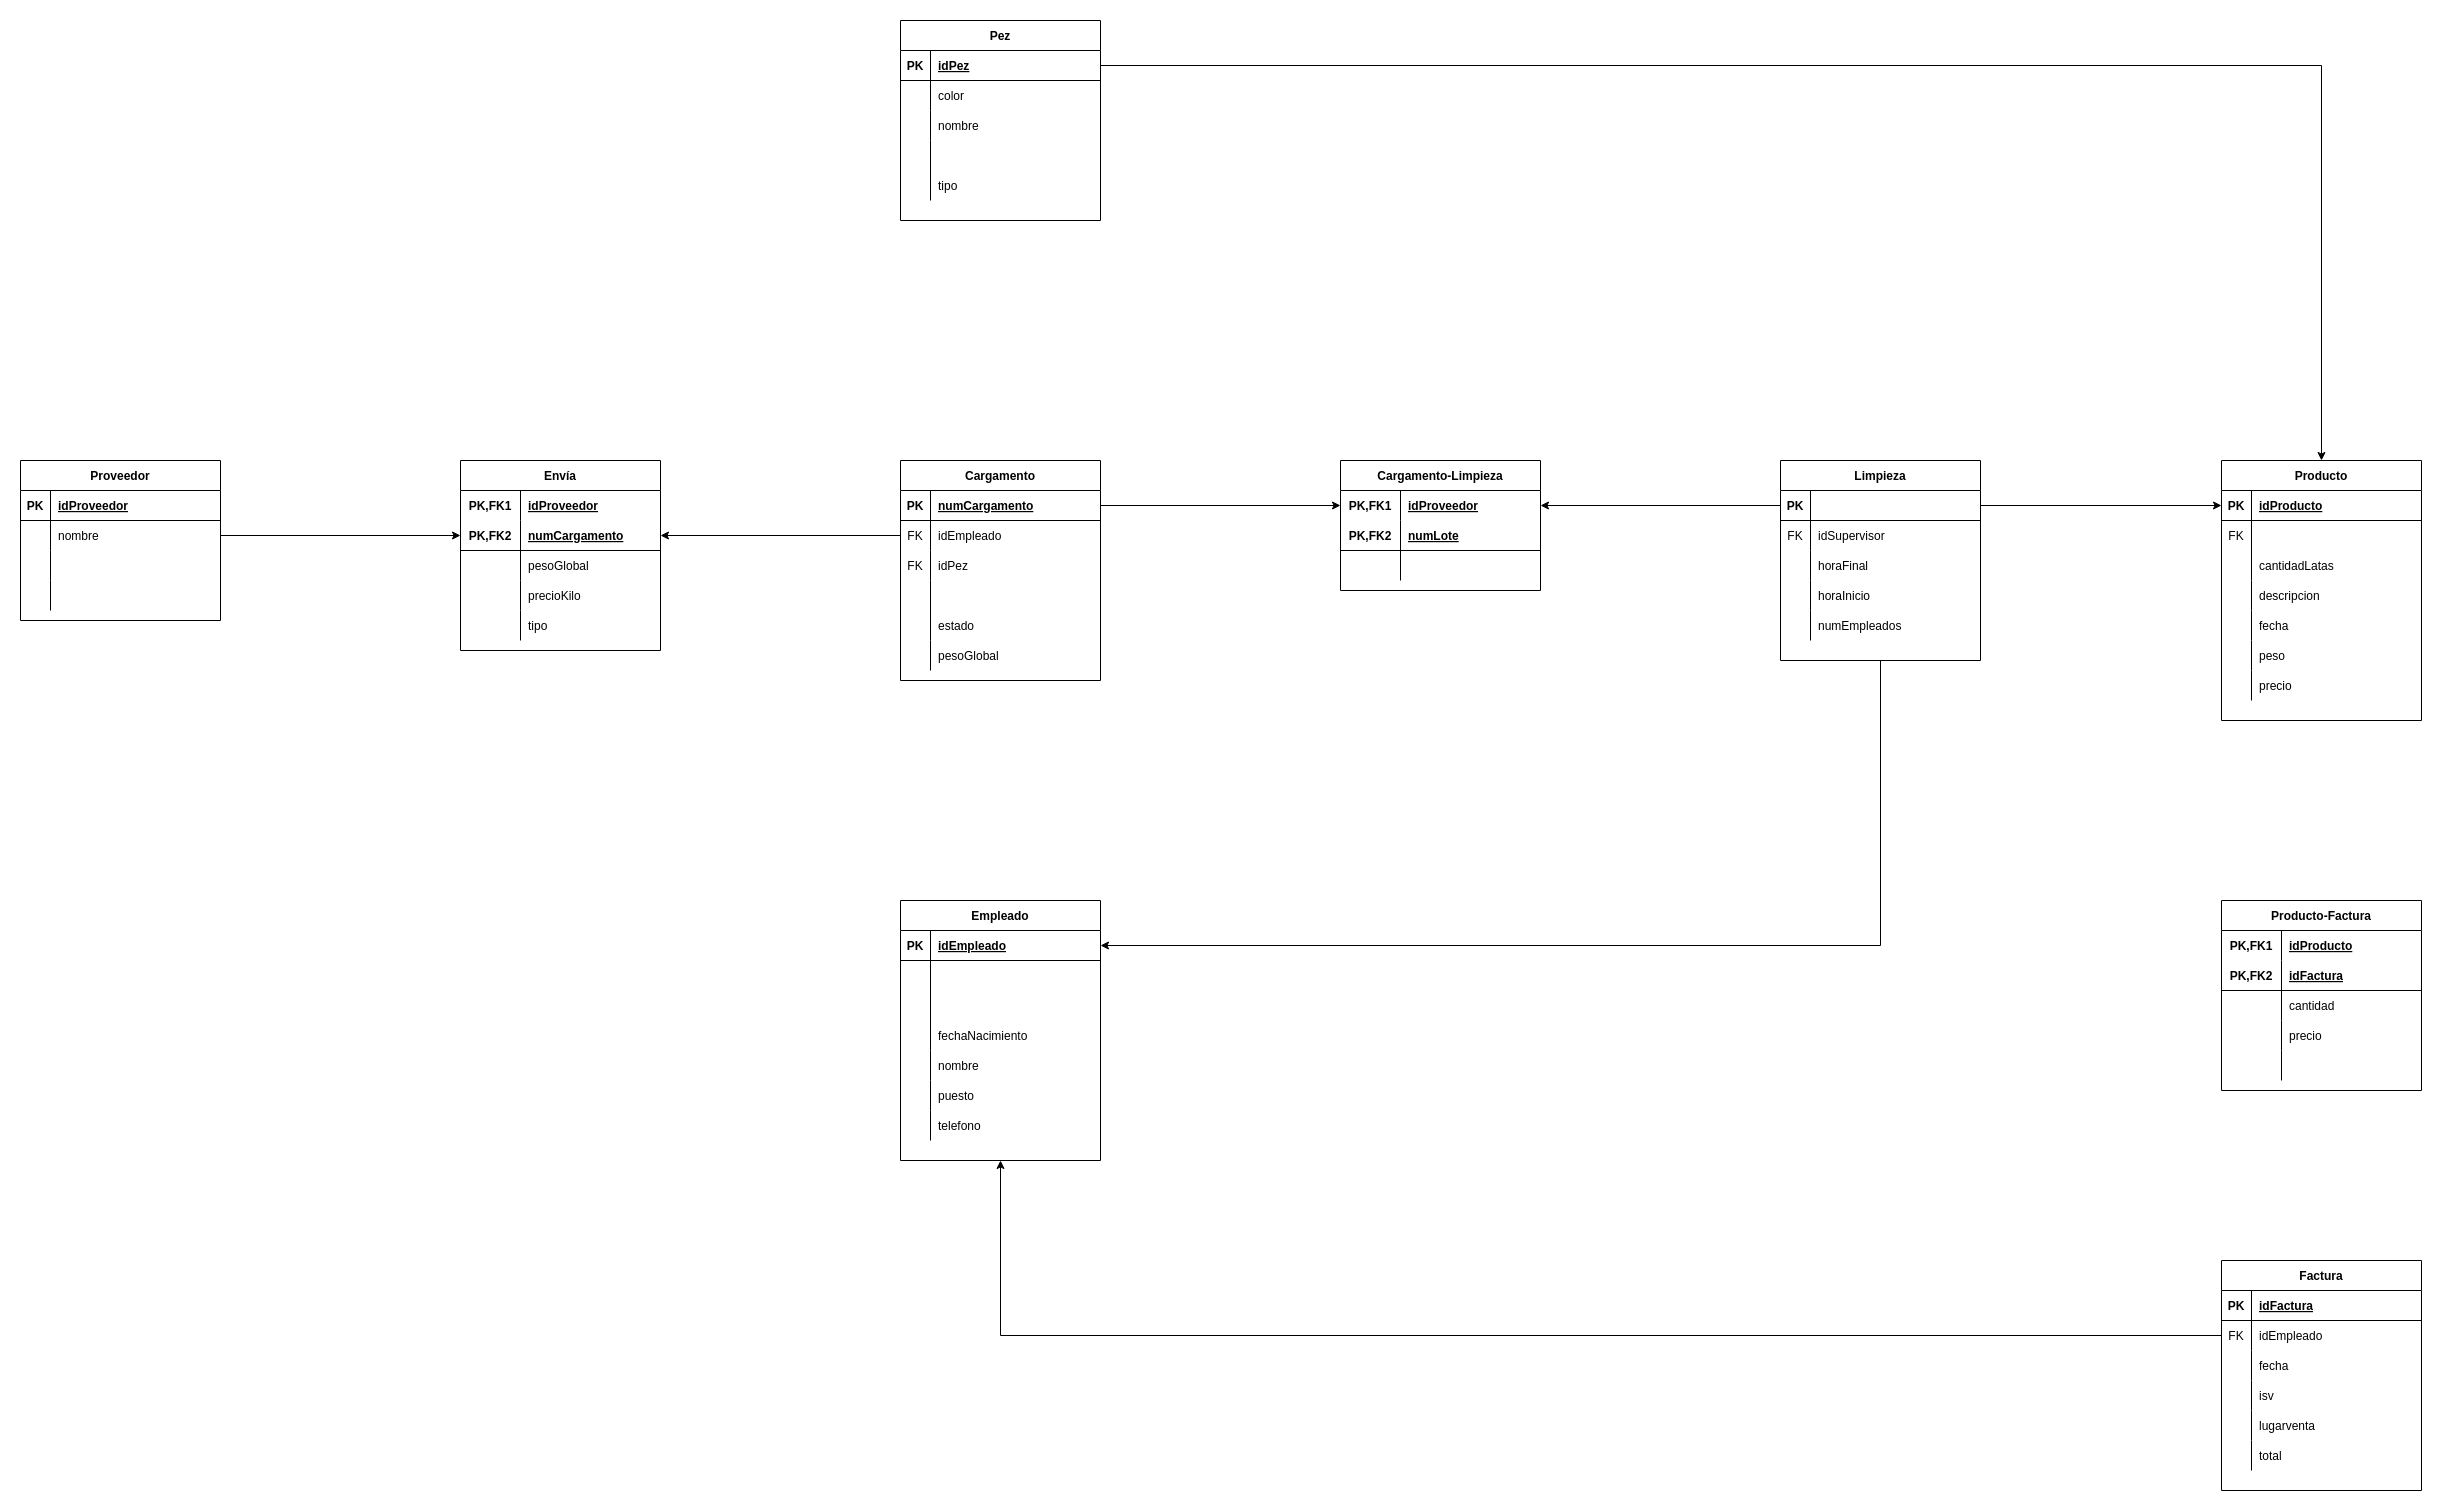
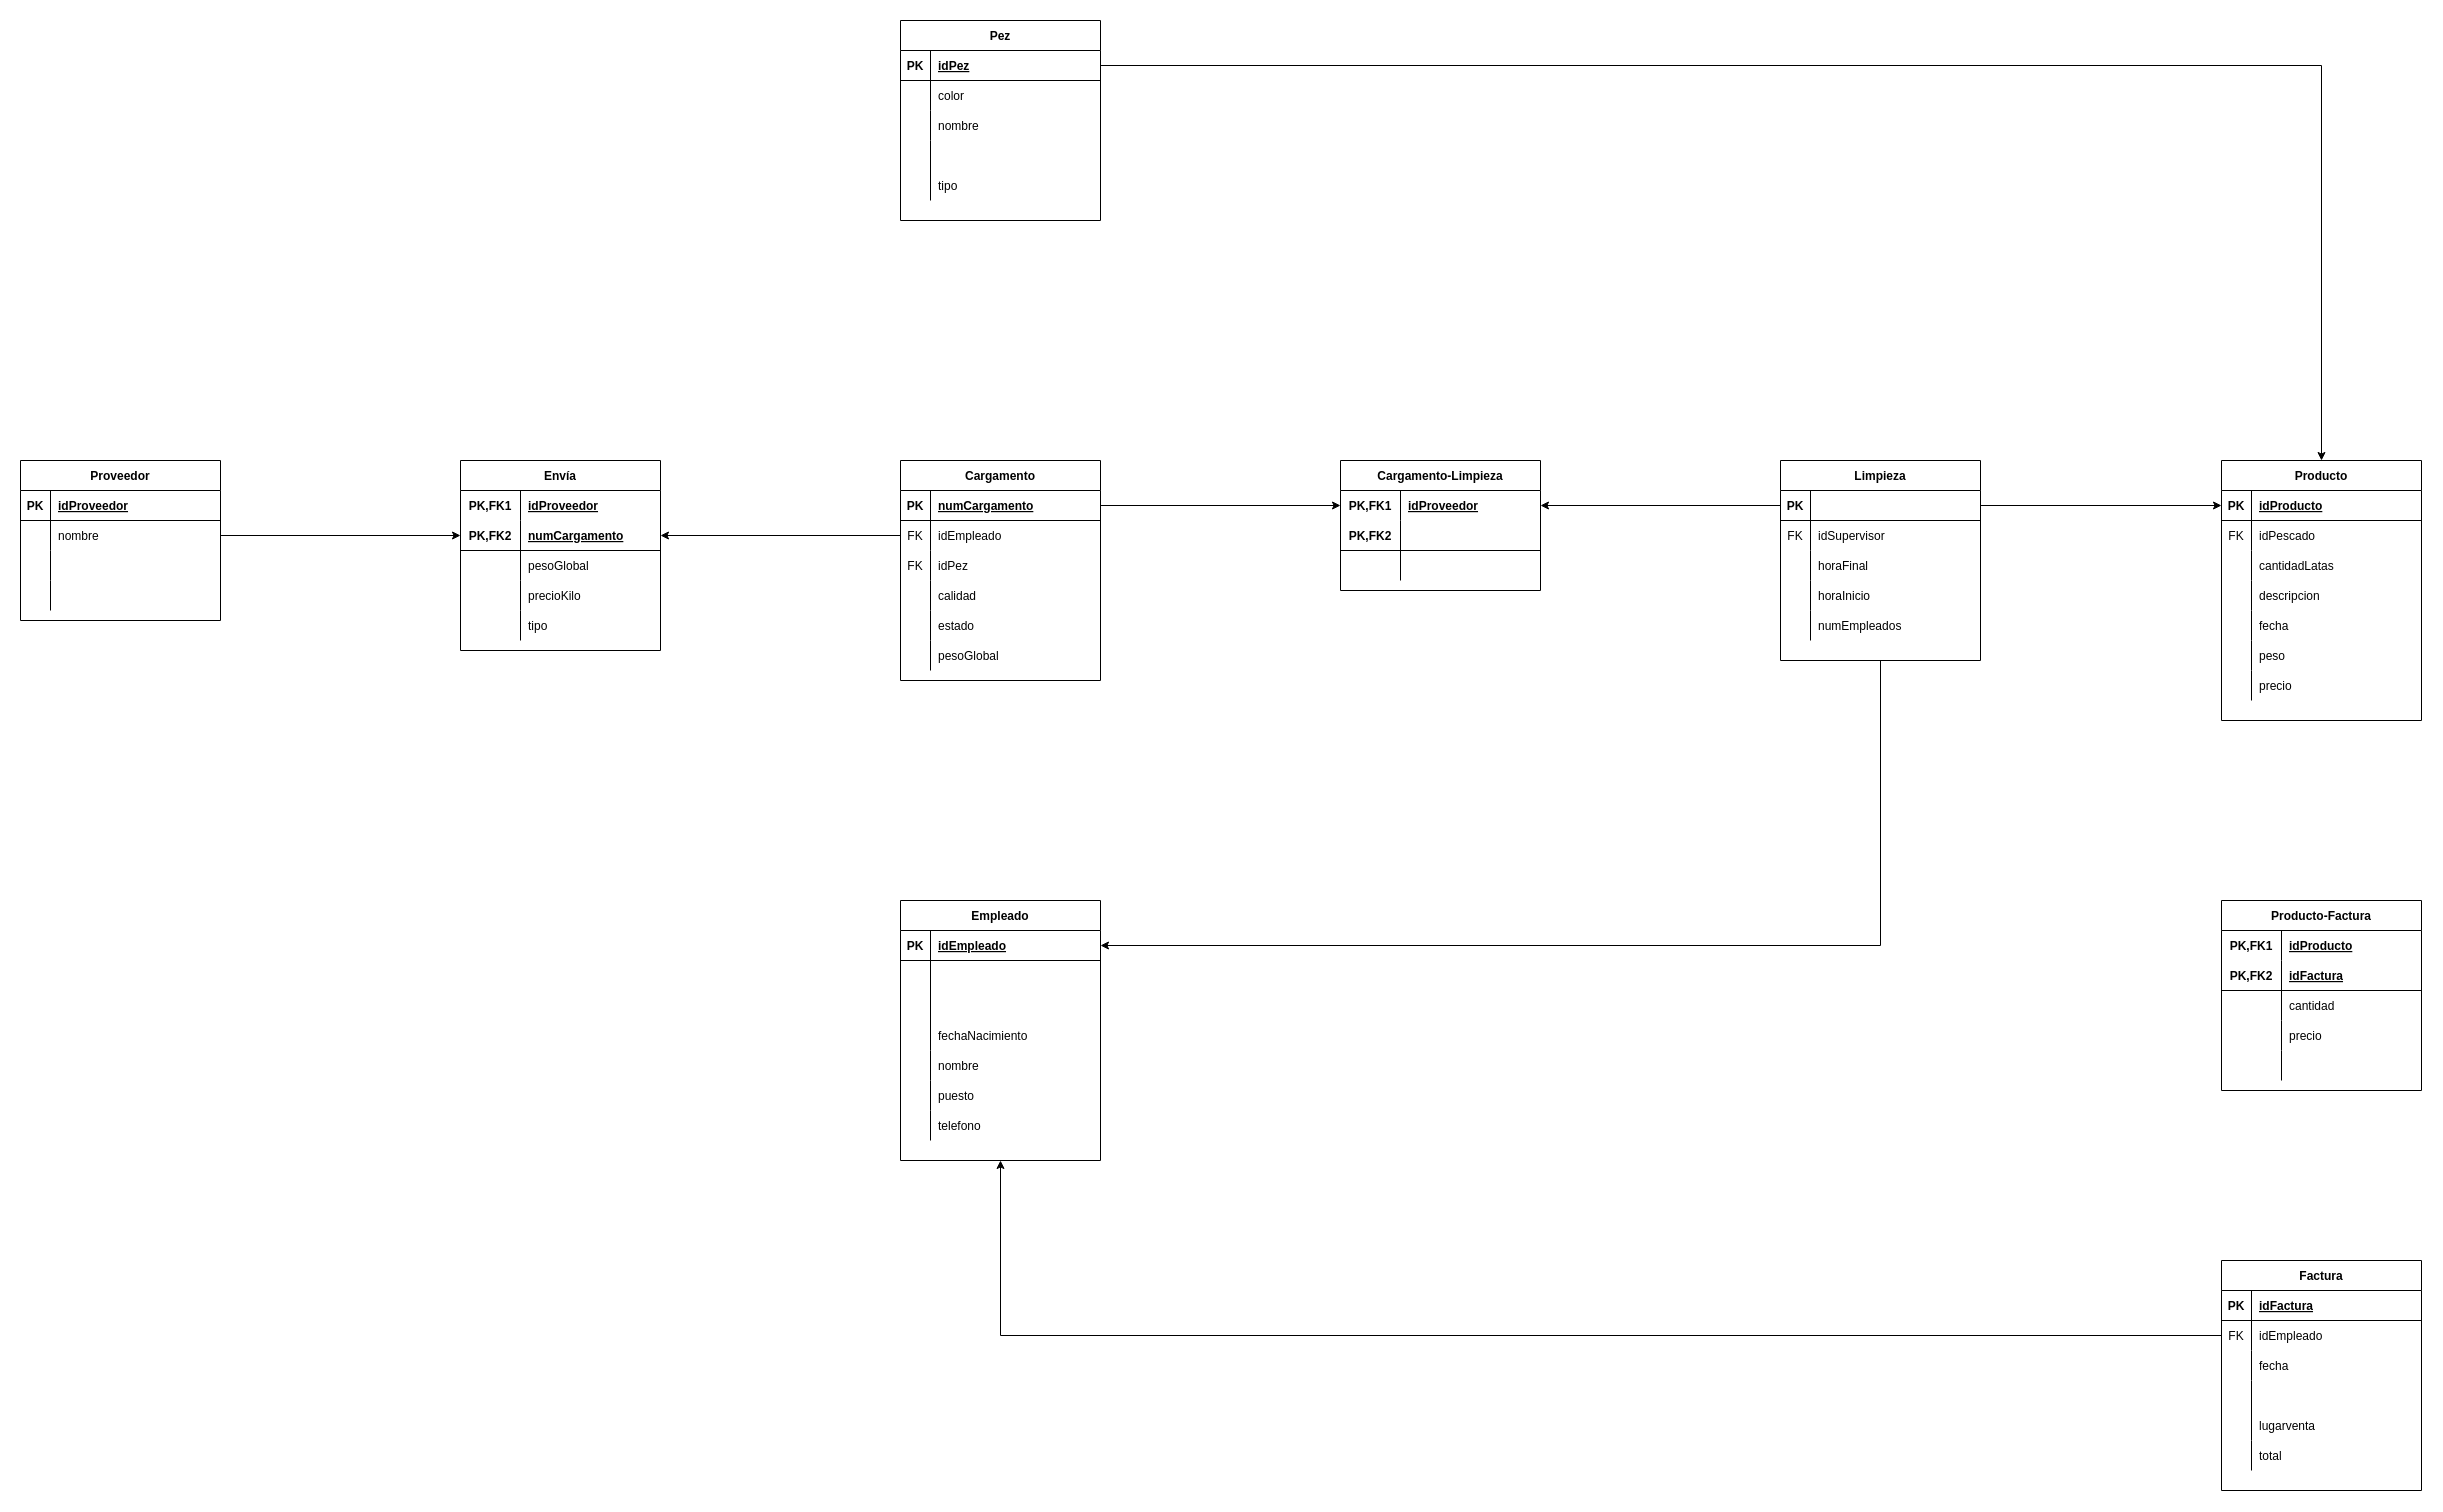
- <mxCell id="109" value="numLote" style="shape=partialRectangle;connectable=0;fillColor=none;top=0;left=0;bottom=0;right=0;align=left;spacingLeft=6;fontStyle=5;overflow=hidden;" parent="107" vertex="1"><mxGeometry x="60" width="140" height="30" as="geometry" /></mxCell>
+ <mxCell id="121" value="idPescado" style="shape=partialRectangle;connectable=0;fillColor=none;top=0;left=0;bottom=0;right=0;align=left;spacingLeft=6;overflow=hidden;" parent="119" vertex="1"><mxGeometry x="30" width="170" height="30" as="geometry" /></mxCell>
+ <mxCell id="43" value="calidad" style="shape=partialRectangle;connectable=0;fillColor=none;top=0;left=0;bottom=0;right=0;align=left;spacingLeft=6;overflow=hidden;" parent="41" vertex="1"><mxGeometry x="30" width="170" height="30" as="geometry" /></mxCell>
- <mxCell id="167" value="isv" style="shape=partialRectangle;connectable=0;fillColor=none;top=0;left=0;bottom=0;right=0;align=left;spacingLeft=6;overflow=hidden;" parent="165" vertex="1"><mxGeometry x="30" width="170" height="30" as="geometry" /></mxCell>
